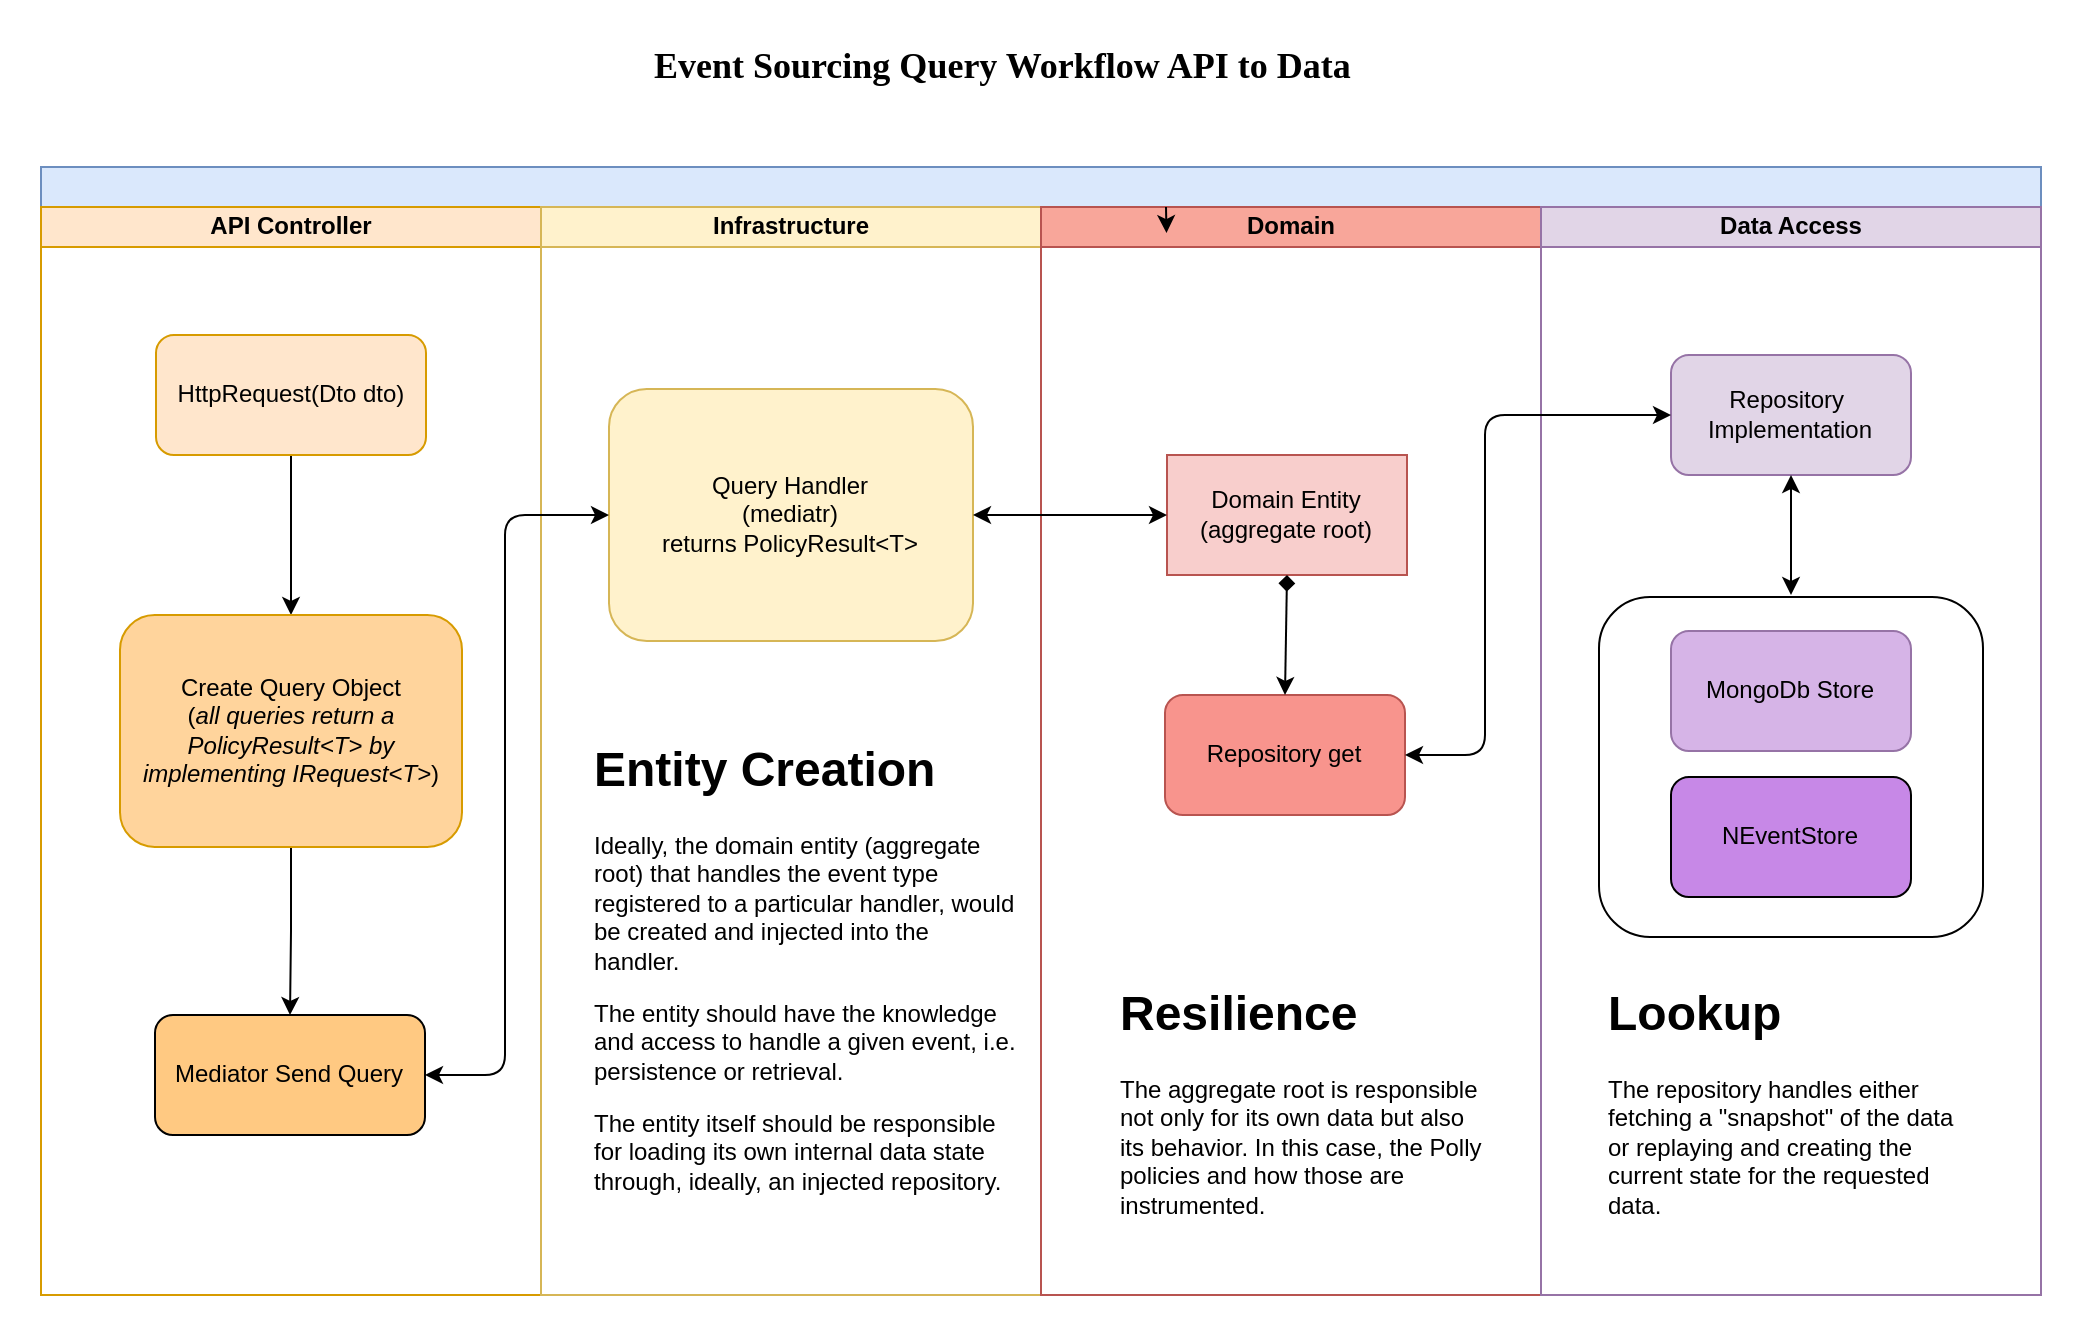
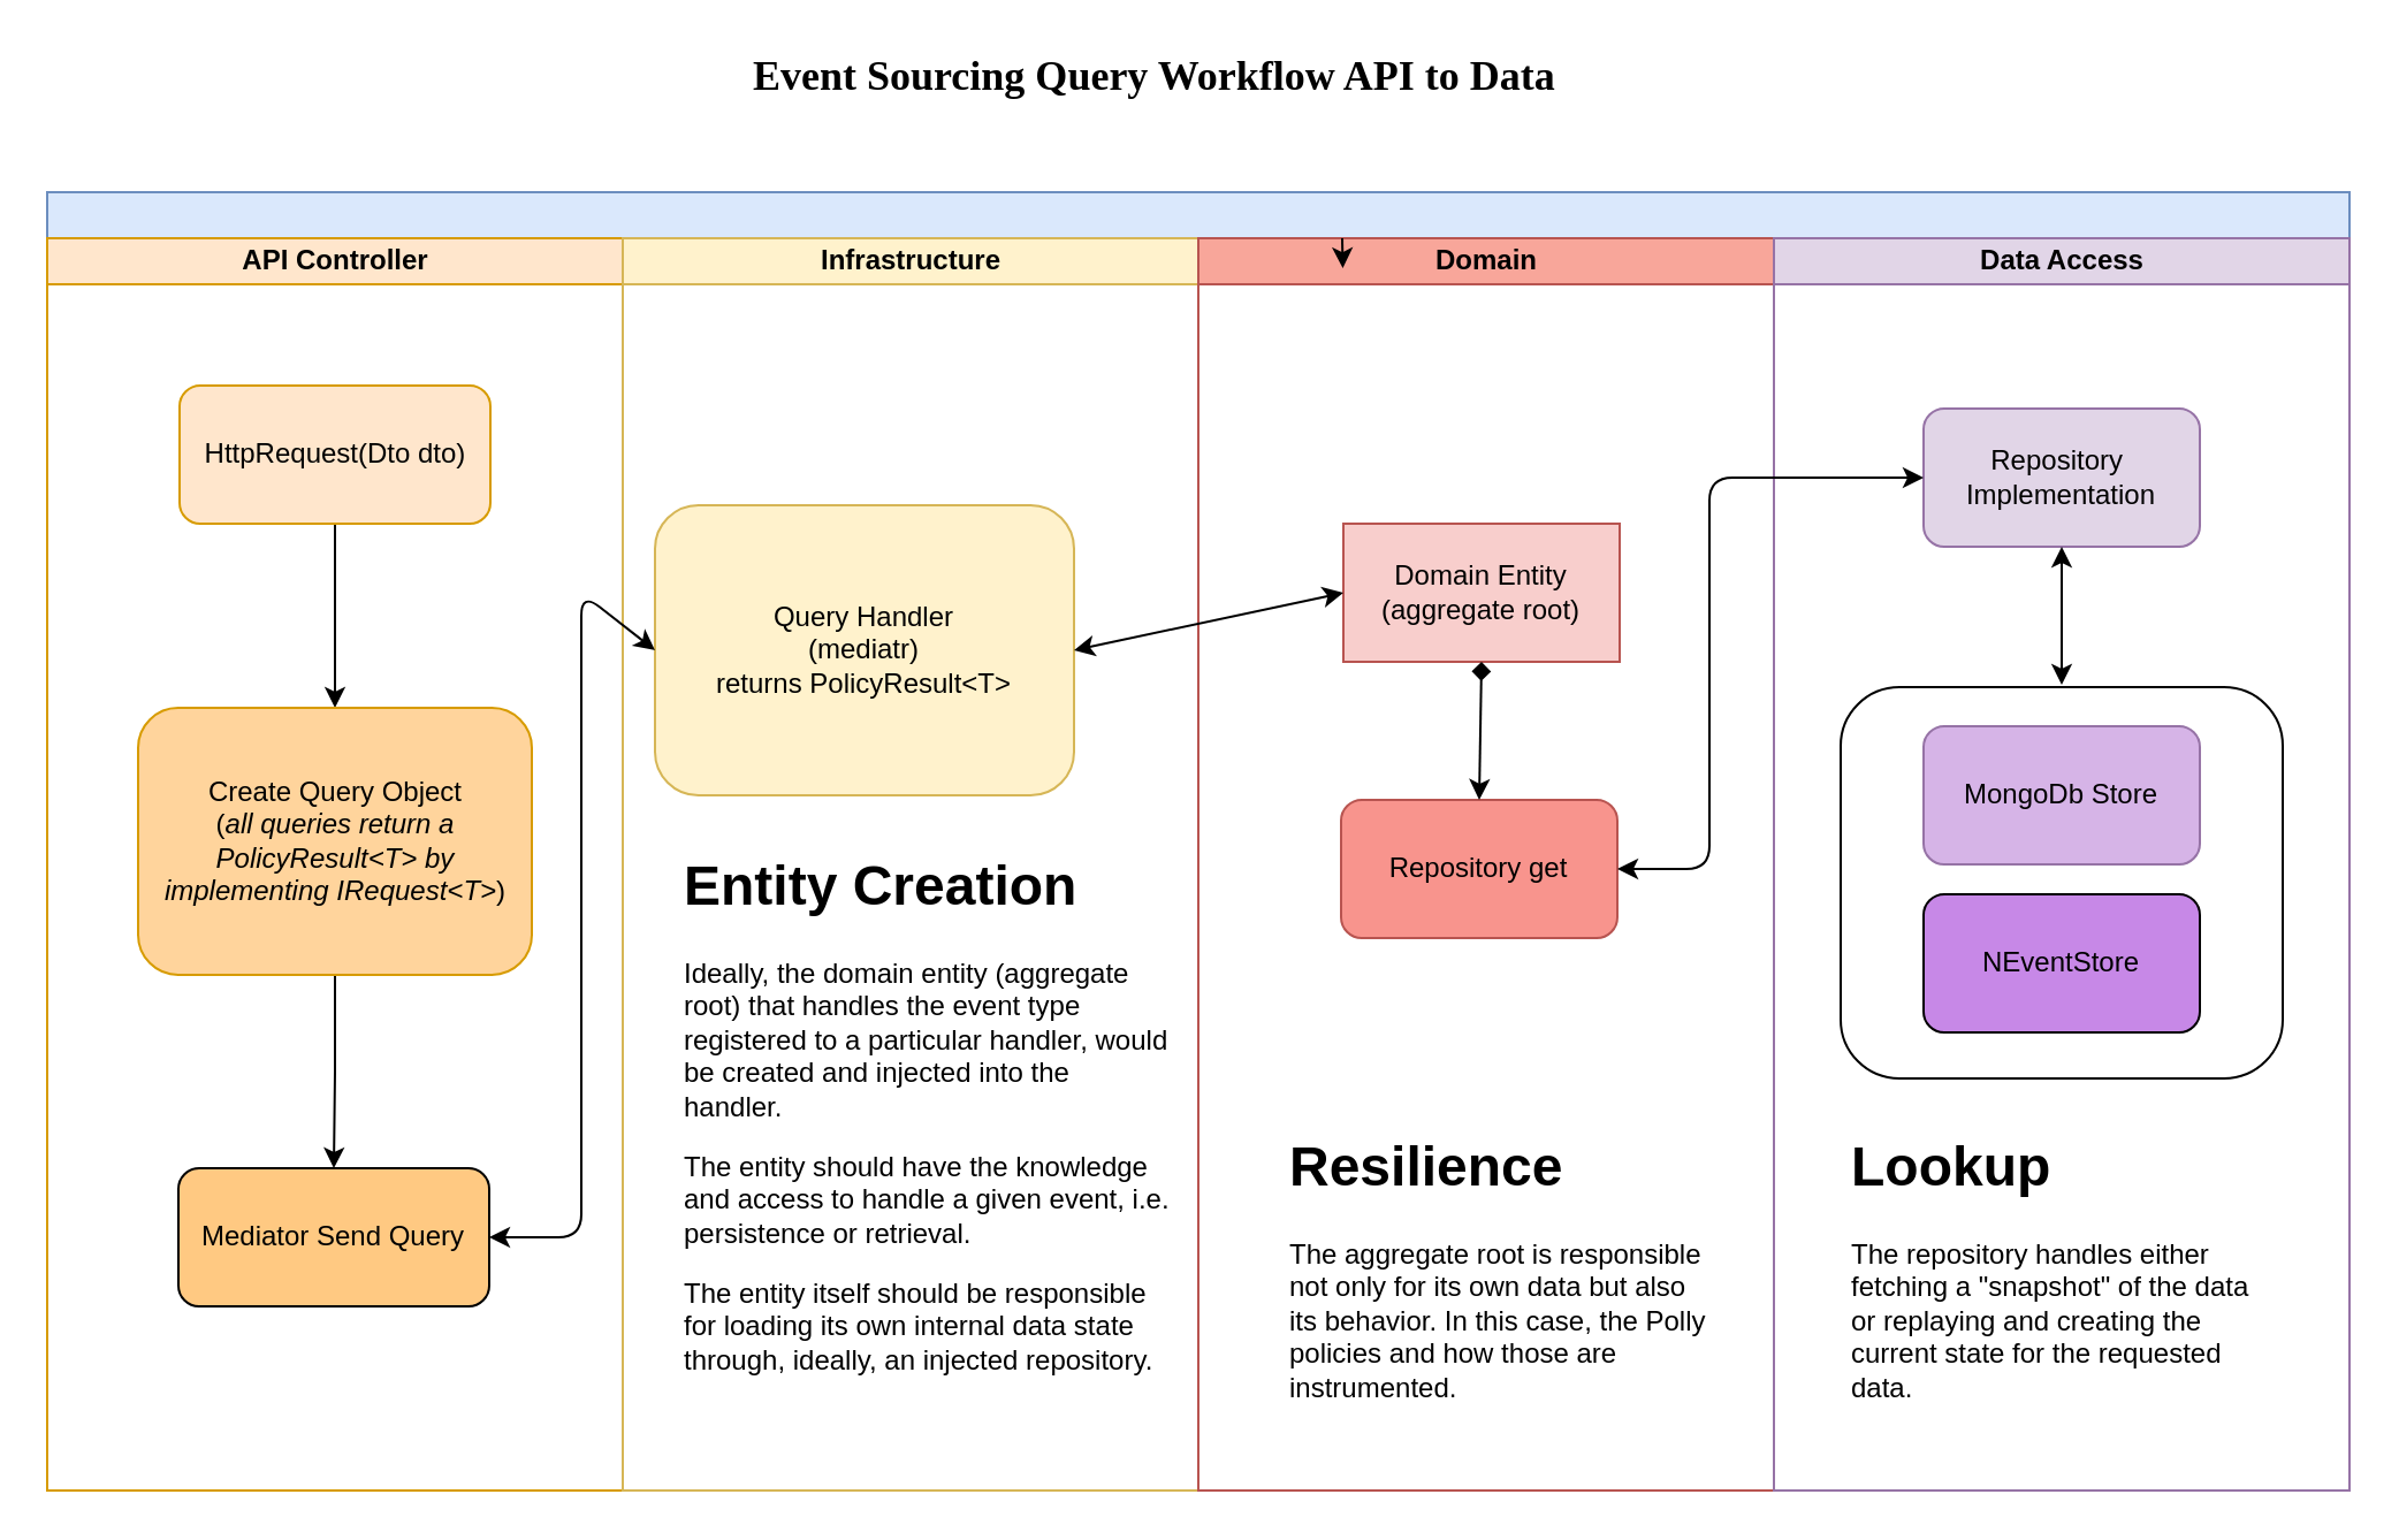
- <mxCell id="10" value="Query Handler&lt;br&gt;(mediatr)&lt;br&gt;returns PolicyResult&amp;lt;T&amp;gt;" style="rounded=1;whiteSpace=wrap;html=1;fillColor=#fff2cc;strokeColor=#d6b656;" parent="9" vertex="1"><mxGeometry x="34" y="91" width="182" height="126" as="geometry" /></mxCell>
+ <mxCell id="10" value="Query Handler&lt;br&gt;(mediatr)&lt;br&gt;returns PolicyResult&amp;lt;T&amp;gt;" style="rounded=1;whiteSpace=wrap;html=1;fillColor=#fff2cc;strokeColor=#d6b656;" parent="9" vertex="1"><mxGeometry x="14" y="116" width="182" height="126" as="geometry" /></mxCell>
